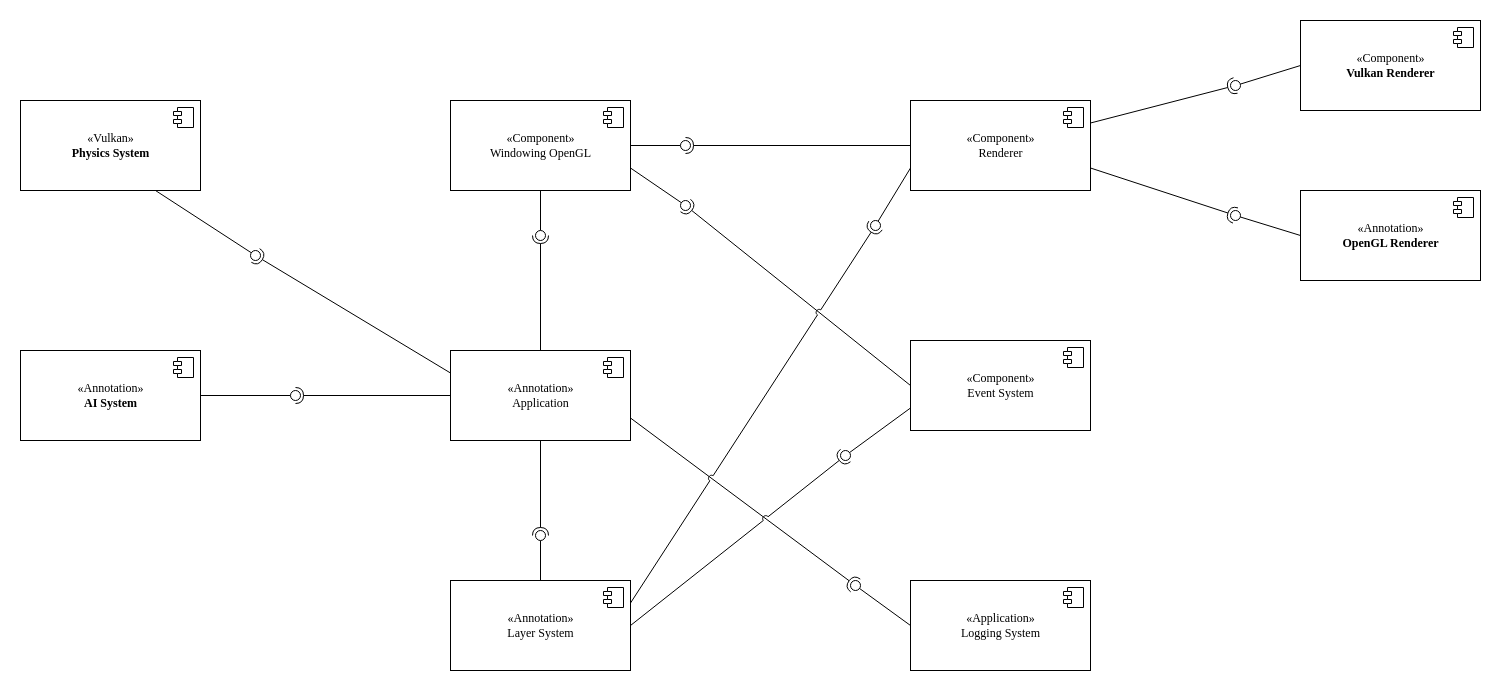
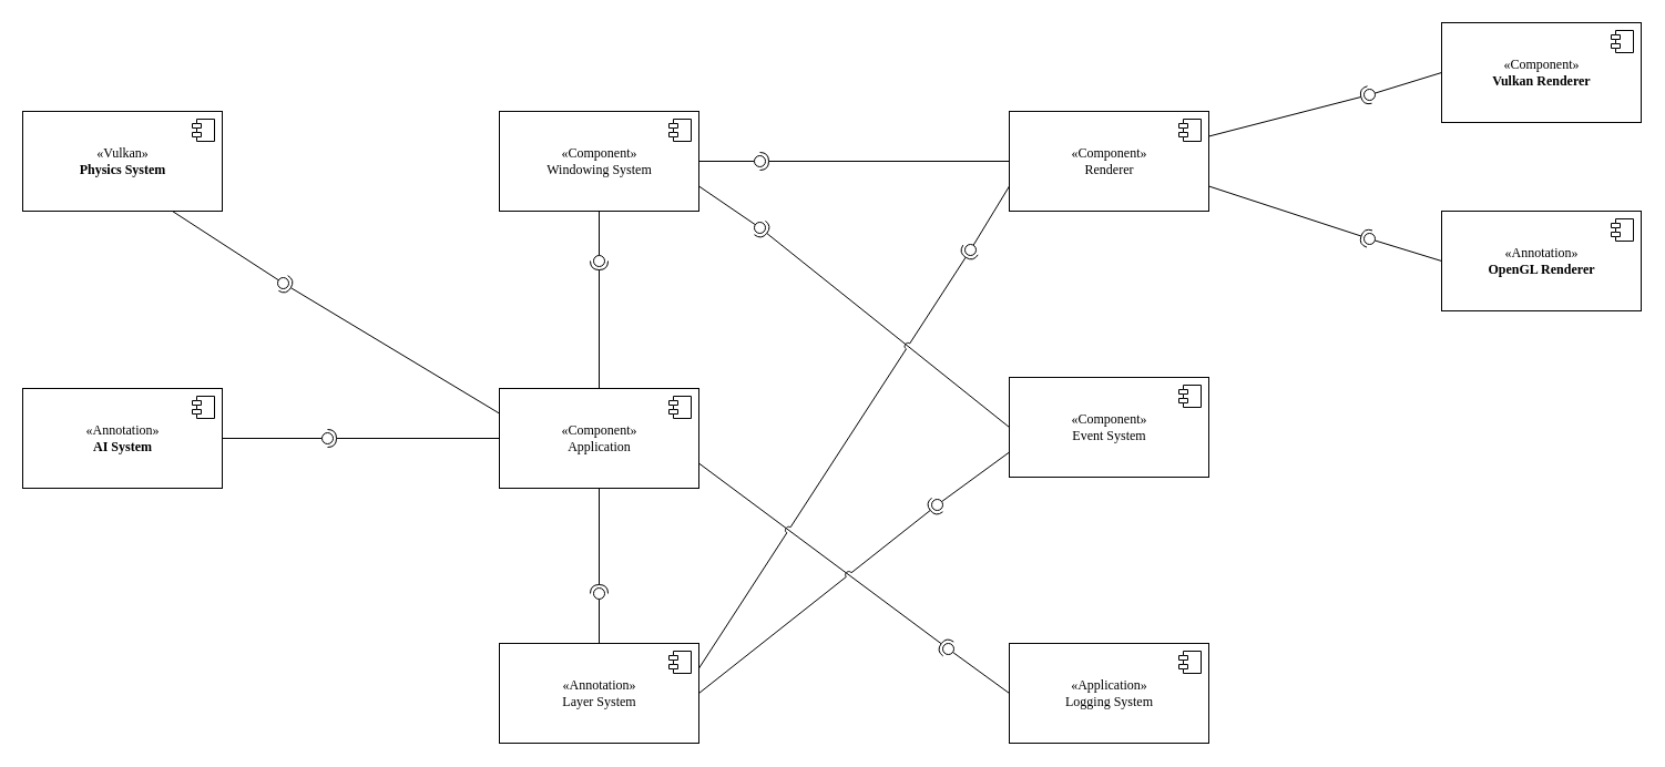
- <mxCell id="10" value="«Component»&lt;br&gt;Windowing OpenGL" style="html=1;dropTarget=0;fontFamily=Fira Code;" parent="1" vertex="1"><mxGeometry x="450" y="100" width="180" height="90" as="geometry" /></mxCell>
+ <mxCell id="10" value="«Component»&lt;br&gt;Windowing System" style="html=1;dropTarget=0;fontFamily=Fira Code;" parent="1" vertex="1"><mxGeometry x="450" y="100" width="180" height="90" as="geometry" /></mxCell>
- <mxCell id="8" value="«Annotation»&lt;br&gt;Application" style="html=1;dropTarget=0;fontFamily=Fira Code;" parent="1" vertex="1"><mxGeometry x="450" y="350" width="180" height="90" as="geometry" /></mxCell>
+ <mxCell id="8" value="«Component»&lt;br&gt;Application" style="html=1;dropTarget=0;fontFamily=Fira Code;" parent="1" vertex="1"><mxGeometry x="450" y="350" width="180" height="90" as="geometry" /></mxCell>
